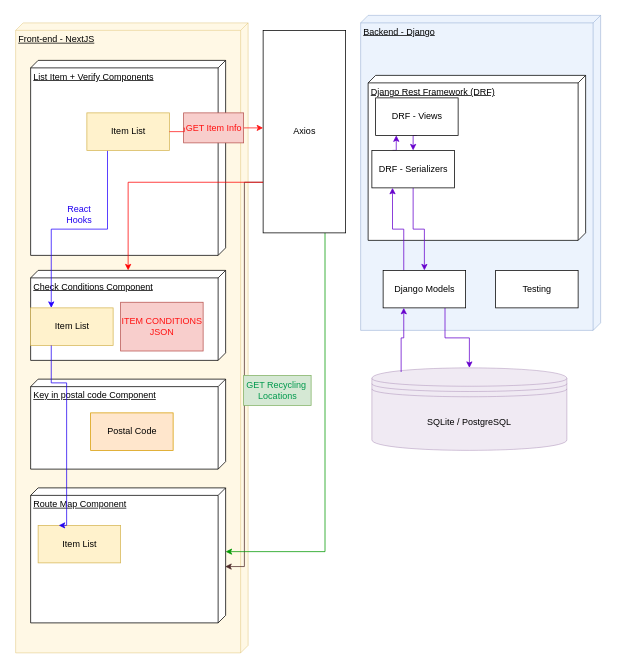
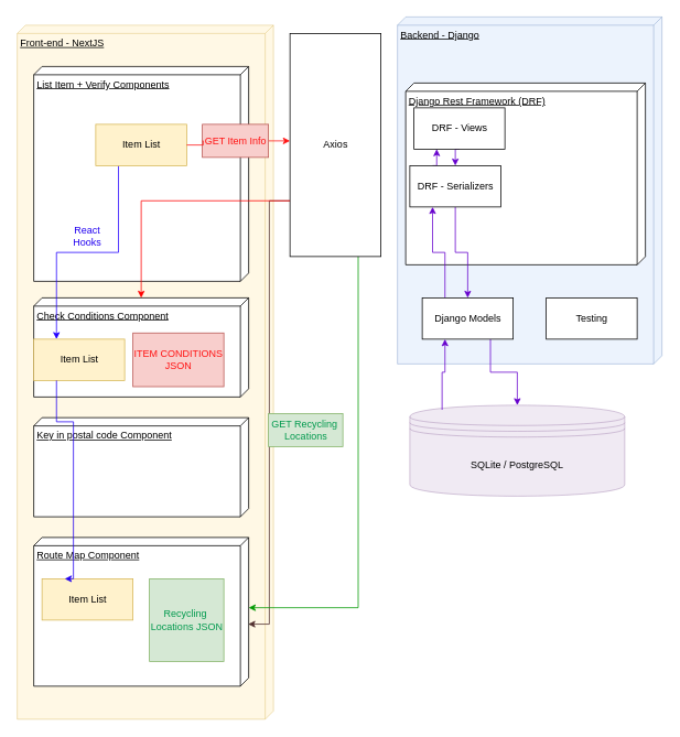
- <mxCell id="30" value="Postal Code" style="html=1;fillColor=#ffe6cc;strokeColor=#d79b00;" parent="1" vertex="1"><mxGeometry x="120" y="550" width="110" height="50" as="geometry" /></mxCell>
+ <mxCell id="35" value="&lt;font color=&quot;#00994d&quot;&gt;Recycling&amp;nbsp;&lt;br&gt;Locations JSON&lt;/font&gt;" style="html=1;fillColor=#d5e8d4;strokeColor=#82b366;" parent="1" vertex="1"><mxGeometry x="180" y="700" width="90" height="100" as="geometry" /></mxCell>
